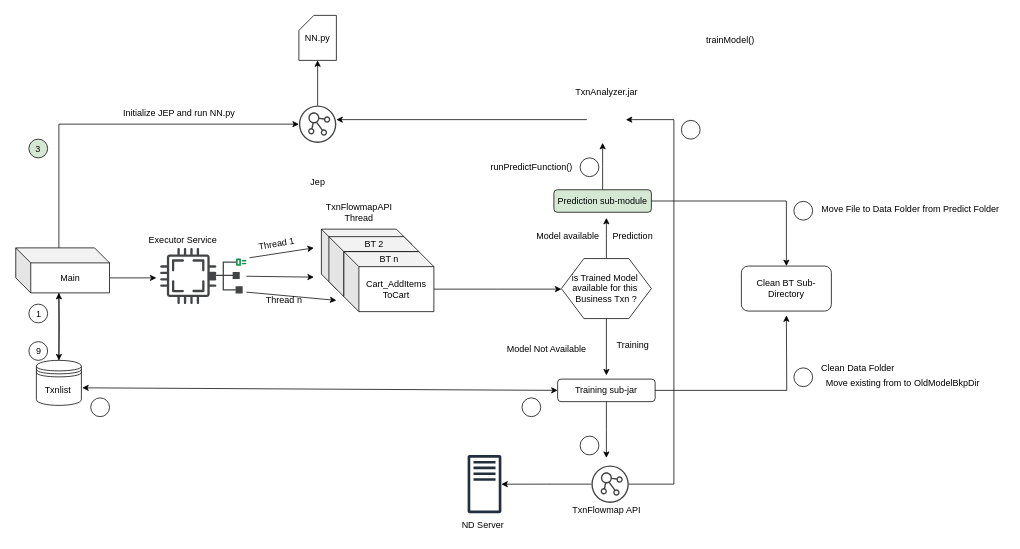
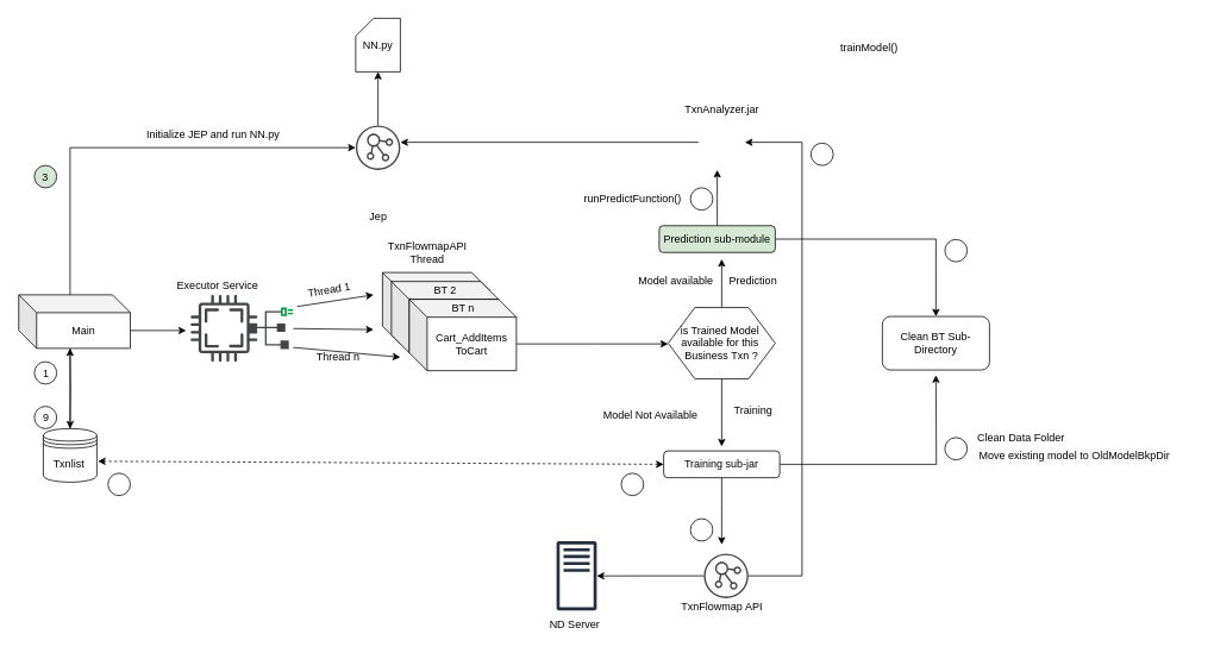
- <mxCell id="52" value="Move File to Data Folder from Predict Folder" style="text;html=1;align=center;verticalAlign=middle;resizable=0;points=[];autosize=1;" vertex="1" parent="1"><mxGeometry x="1088" y="268" width="250" height="20" as="geometry" /></mxCell>
- <mxCell id="57" value="Move existing from to OldModelBkpDir" style="text;html=1;align=center;verticalAlign=middle;resizable=0;points=[];autosize=1;" vertex="1" parent="1"><mxGeometry x="1088" y="500" width="230" height="20" as="geometry" /></mxCell>
+ <mxCell id="57" value="Move existing model to OldModelBkpDir" style="text;html=1;align=center;verticalAlign=middle;resizable=0;points=[];autosize=1;" vertex="1" parent="1"><mxGeometry x="1088" y="500" width="230" height="20" as="geometry" /></mxCell>
- <mxCell id="58" value="" style="endArrow=classic;startArrow=classic;html=1;entryX=0;entryY=0.5;entryDx=0;entryDy=0;exitX=1.124;exitY=0.33;exitDx=0;exitDy=0;exitPerimeter=0;" edge="1" parent="1" source="6" target="50"><mxGeometry width="50" height="50" relative="1" as="geometry"><mxPoint x="428" y="540" as="sourcePoint" /><mxPoint x="478" y="490" as="targetPoint" /></mxGeometry></mxCell>
+ <mxCell id="58" value="" style="endArrow=classic;startArrow=classic;html=1;entryX=0;entryY=0.5;entryDx=0;entryDy=0;exitX=1.124;exitY=0.33;exitDx=0;exitDy=0;exitPerimeter=0;dashed=1;" edge="1" parent="1" source="6" target="50"><mxGeometry width="50" height="50" relative="1" as="geometry"><mxPoint x="428" y="540" as="sourcePoint" /><mxPoint x="478" y="490" as="targetPoint" /></mxGeometry></mxCell>
